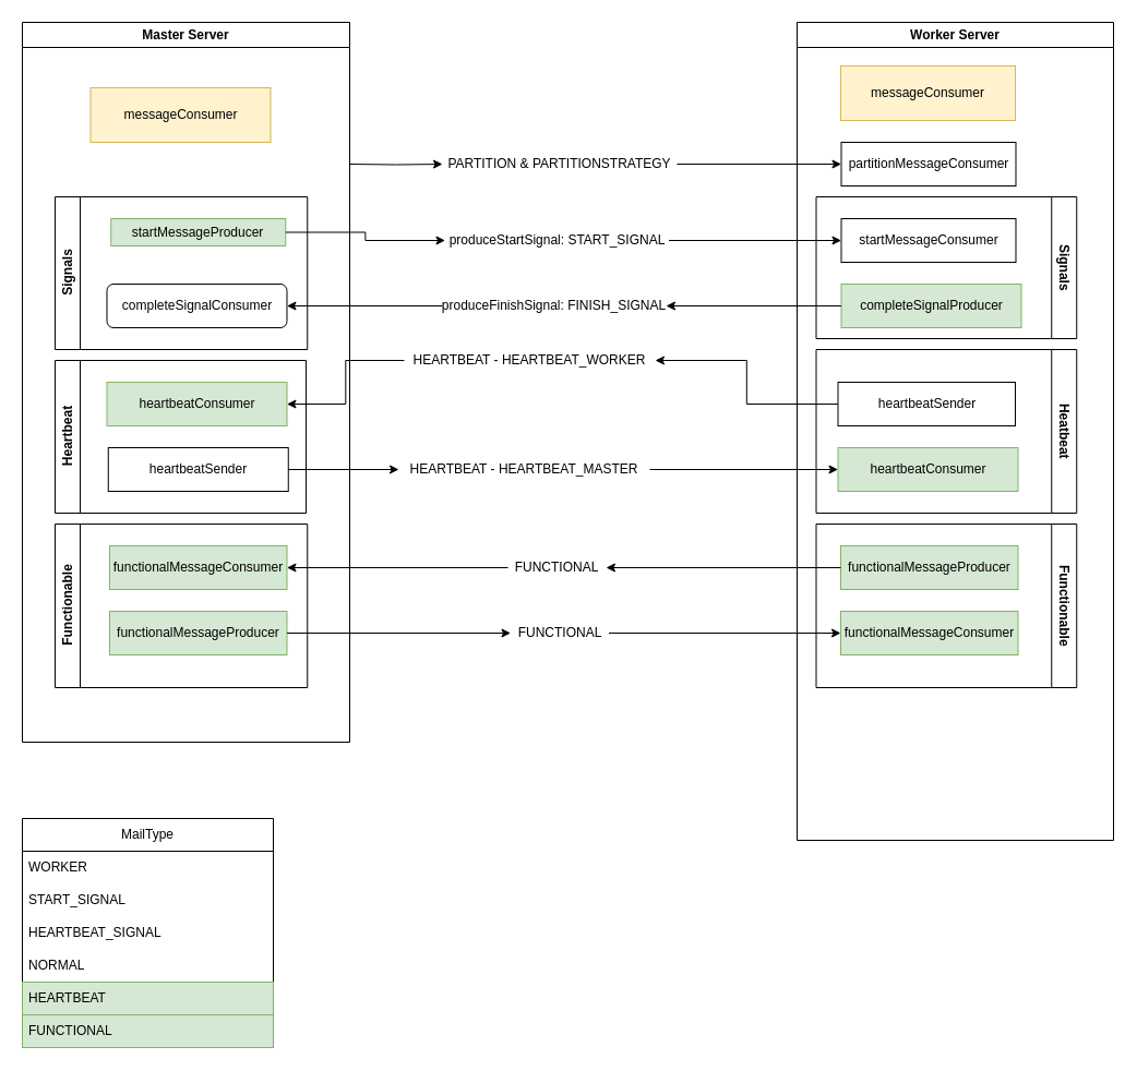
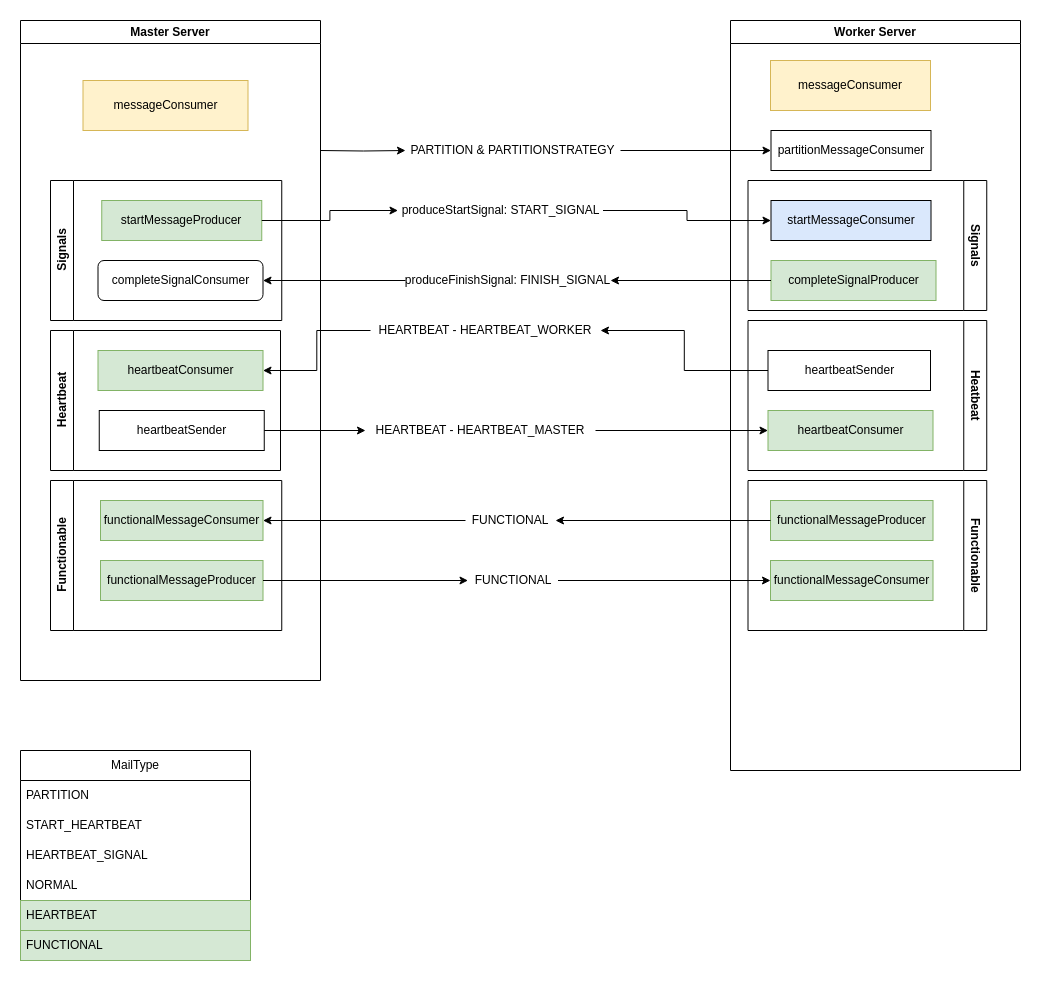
- <mxCell id="22" value="startMessageProducer" style="rounded=0;whiteSpace=wrap;html=1;fillColor=#d5e8d4;strokeColor=#82b366;" vertex="1" parent="16"><mxGeometry x="81.25" y="180" width="160" height="25" as="geometry" /></mxCell>
+ <mxCell id="22" value="startMessageProducer" style="rounded=0;whiteSpace=wrap;html=1;fillColor=#d5e8d4;strokeColor=#82b366;" vertex="1" parent="16"><mxGeometry x="81.25" y="180" width="160" height="40" as="geometry" /></mxCell>
- <mxCell id="41" value="produceStartSignal: START_SIGNAL" style="text;html=1;strokeColor=none;fillColor=none;align=center;verticalAlign=middle;whiteSpace=wrap;rounded=0;" vertex="1" parent="1"><mxGeometry x="407.5" y="205" width="205" height="30" as="geometry" /></mxCell>
+ <mxCell id="41" value="produceStartSignal: START_SIGNAL" style="text;html=1;strokeColor=none;fillColor=none;align=center;verticalAlign=middle;whiteSpace=wrap;rounded=0;" vertex="1" parent="1"><mxGeometry x="397.5" y="195" width="205" height="30" as="geometry" /></mxCell>
- <mxCell id="11" value="startMessageConsumer" style="rounded=0;whiteSpace=wrap;html=1;" vertex="1" parent="10"><mxGeometry x="23" y="20" width="160" height="40" as="geometry" /></mxCell>
+ <mxCell id="11" value="startMessageConsumer" style="rounded=0;whiteSpace=wrap;html=1;fillColor=#dae8fc;" vertex="1" parent="10"><mxGeometry x="23" y="20" width="160" height="40" as="geometry" /></mxCell>
- <mxCell id="28" value="WORKER" style="text;strokeColor=none;fillColor=none;align=left;verticalAlign=middle;spacingLeft=4;spacingRight=4;overflow=hidden;points=[[0,0.5],[1,0.5]];portConstraint=eastwest;rotatable=0;whiteSpace=wrap;html=1;" vertex="1" parent="27"><mxGeometry y="30" width="230" height="30" as="geometry" /></mxCell>
+ <mxCell id="28" value="PARTITION" style="text;strokeColor=none;fillColor=none;align=left;verticalAlign=middle;spacingLeft=4;spacingRight=4;overflow=hidden;points=[[0,0.5],[1,0.5]];portConstraint=eastwest;rotatable=0;whiteSpace=wrap;html=1;" vertex="1" parent="27"><mxGeometry y="30" width="230" height="30" as="geometry" /></mxCell>
- <mxCell id="29" value="START_SIGNAL" style="text;strokeColor=none;fillColor=none;align=left;verticalAlign=middle;spacingLeft=4;spacingRight=4;overflow=hidden;points=[[0,0.5],[1,0.5]];portConstraint=eastwest;rotatable=0;whiteSpace=wrap;html=1;" vertex="1" parent="27"><mxGeometry y="60" width="230" height="30" as="geometry" /></mxCell>
+ <mxCell id="29" value="START_HEARTBEAT" style="text;strokeColor=none;fillColor=none;align=left;verticalAlign=middle;spacingLeft=4;spacingRight=4;overflow=hidden;points=[[0,0.5],[1,0.5]];portConstraint=eastwest;rotatable=0;whiteSpace=wrap;html=1;" vertex="1" parent="27"><mxGeometry y="60" width="230" height="30" as="geometry" /></mxCell>
